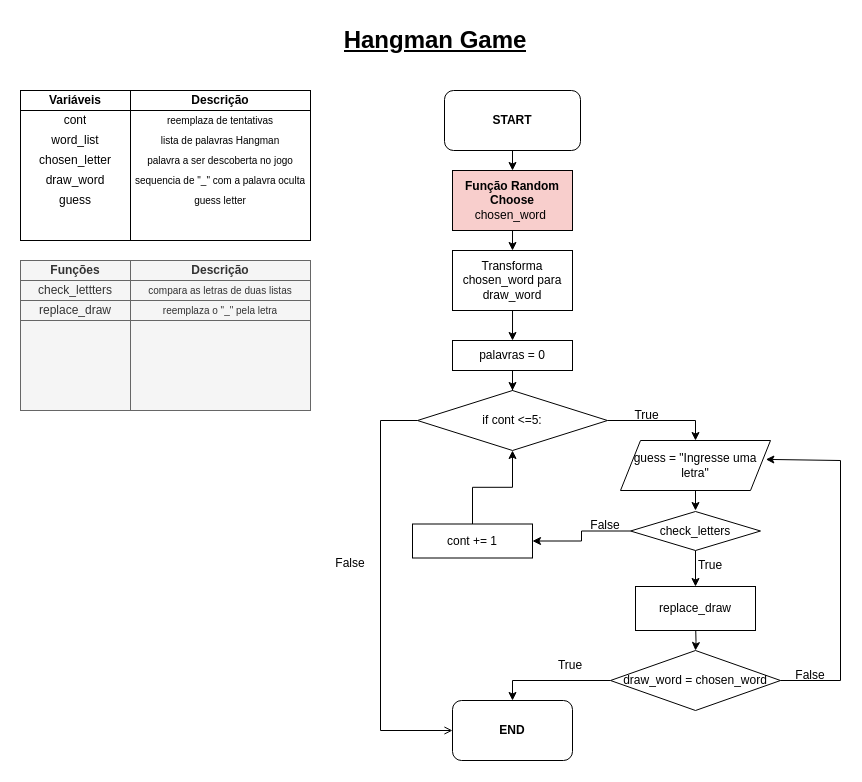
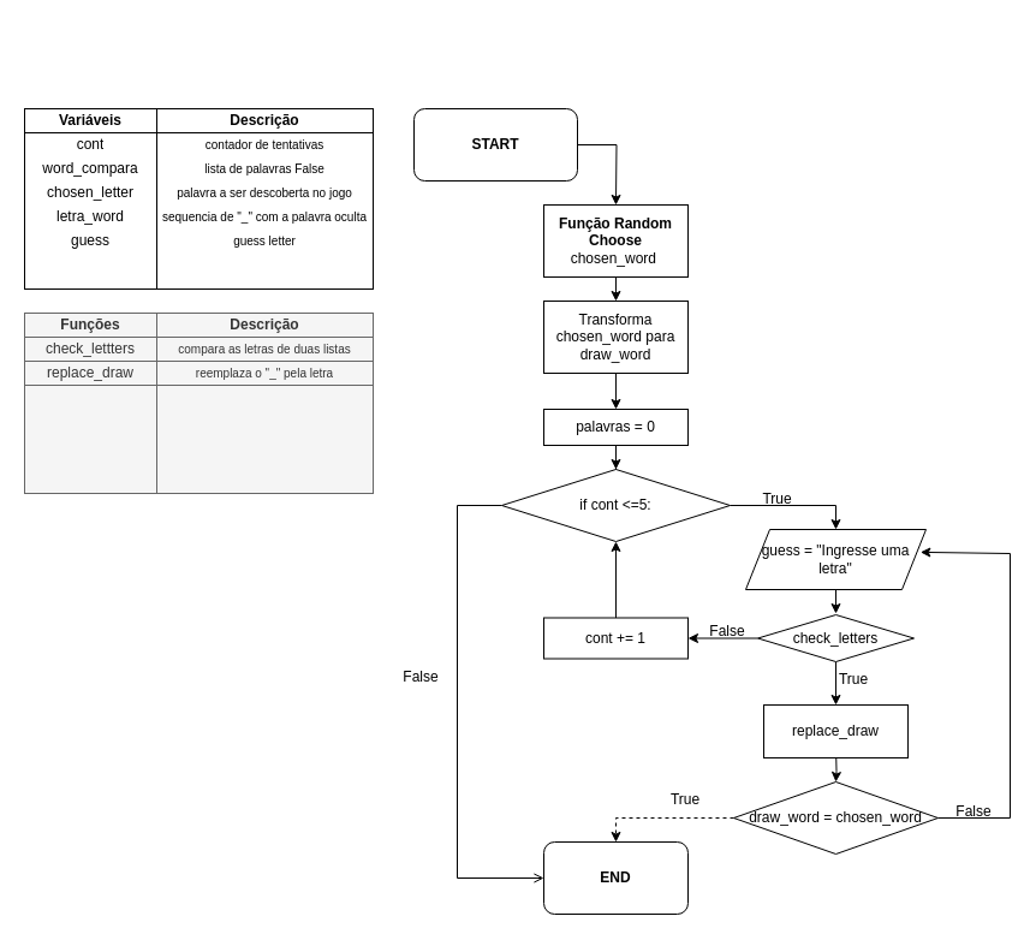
- <mxCell id="4" value="&lt;h1&gt;&lt;u&gt;Hangman Game&lt;/u&gt;&lt;/h1&gt;" style="text;html=1;strokeColor=none;fillColor=none;spacing=5;spacingTop=-20;whiteSpace=wrap;overflow=hidden;rounded=0;align=center;" vertex="1" parent="1"><mxGeometry x="300" y="20" width="270" height="50" as="geometry" /></mxCell>
- <mxCell id="9" value="&lt;font style=&quot;font-size: 10px;&quot;&gt;reemplaza de tentativas&lt;/font&gt;" style="text;align=center;verticalAlign=middle;spacingLeft=4;spacingRight=4;overflow=hidden;points=[[0,0.5],[1,0.5]];portConstraint=eastwest;rotatable=0;whiteSpace=wrap;html=1;" vertex="1" parent="1"><mxGeometry x="130" y="110" width="180" height="20" as="geometry" /></mxCell>
+ <mxCell id="9" value="&lt;font style=&quot;font-size: 10px;&quot;&gt;contador de tentativas&lt;/font&gt;" style="text;align=center;verticalAlign=middle;spacingLeft=4;spacingRight=4;overflow=hidden;points=[[0,0.5],[1,0.5]];portConstraint=eastwest;rotatable=0;whiteSpace=wrap;html=1;" vertex="1" parent="1"><mxGeometry x="130" y="110" width="180" height="20" as="geometry" /></mxCell>
- <mxCell id="3" value="&lt;b&gt;START&lt;/b&gt;" style="rounded=1;whiteSpace=wrap;html=1;" vertex="1" parent="1"><mxGeometry x="444" y="90" width="136" height="60" as="geometry" /></mxCell>
+ <mxCell id="3" value="&lt;b&gt;START&lt;/b&gt;" style="rounded=1;whiteSpace=wrap;html=1;" vertex="1" parent="1"><mxGeometry x="344" y="90" width="136" height="60" as="geometry" /></mxCell>
- <mxCell id="10" value="word_list" style="text;align=center;verticalAlign=middle;spacingLeft=4;spacingRight=4;overflow=hidden;points=[[0,0.5],[1,0.5]];portConstraint=eastwest;rotatable=0;whiteSpace=wrap;html=1;" vertex="1" parent="1"><mxGeometry x="20" y="130" width="110" height="20" as="geometry" /></mxCell>
+ <mxCell id="10" value="word_compara" style="text;align=center;verticalAlign=middle;spacingLeft=4;spacingRight=4;overflow=hidden;points=[[0,0.5],[1,0.5]];portConstraint=eastwest;rotatable=0;whiteSpace=wrap;html=1;" vertex="1" parent="1"><mxGeometry x="20" y="130" width="110" height="20" as="geometry" /></mxCell>
- <mxCell id="11" value="&lt;font style=&quot;font-size: 10px;&quot;&gt;lista de palavras Hangman&lt;/font&gt;" style="text;align=center;verticalAlign=middle;spacingLeft=4;spacingRight=4;overflow=hidden;points=[[0,0.5],[1,0.5]];portConstraint=eastwest;rotatable=0;whiteSpace=wrap;html=1;" vertex="1" parent="1"><mxGeometry x="130" y="130" width="180" height="20" as="geometry" /></mxCell>
+ <mxCell id="11" value="&lt;font style=&quot;font-size: 10px;&quot;&gt;lista de palavras False&lt;/font&gt;" style="text;align=center;verticalAlign=middle;spacingLeft=4;spacingRight=4;overflow=hidden;points=[[0,0.5],[1,0.5]];portConstraint=eastwest;rotatable=0;whiteSpace=wrap;html=1;" vertex="1" parent="1"><mxGeometry x="130" y="130" width="180" height="20" as="geometry" /></mxCell>
- <mxCell id="14" value="draw_word" style="text;align=center;verticalAlign=middle;spacingLeft=4;spacingRight=4;overflow=hidden;points=[[0,0.5],[1,0.5]];portConstraint=eastwest;rotatable=0;whiteSpace=wrap;html=1;" vertex="1" parent="1"><mxGeometry x="20" y="170" width="110" height="20" as="geometry" /></mxCell>
+ <mxCell id="14" value="letra_word" style="text;align=center;verticalAlign=middle;spacingLeft=4;spacingRight=4;overflow=hidden;points=[[0,0.5],[1,0.5]];portConstraint=eastwest;rotatable=0;whiteSpace=wrap;html=1;" vertex="1" parent="1"><mxGeometry x="20" y="170" width="110" height="20" as="geometry" /></mxCell>
- <mxCell id="27" value="&lt;b&gt;Função Random Choose&lt;/b&gt;&lt;br&gt;chosen_word&amp;nbsp;" style="rounded=0;whiteSpace=wrap;html=1;fillColor=#f8cecc;" vertex="1" parent="1"><mxGeometry x="452" y="170" width="120" height="60" as="geometry" /></mxCell>
+ <mxCell id="27" value="&lt;b&gt;Função Random Choose&lt;/b&gt;&lt;br&gt;chosen_word&amp;nbsp;" style="rounded=0;whiteSpace=wrap;html=1;" vertex="1" parent="1"><mxGeometry x="452" y="170" width="120" height="60" as="geometry" /></mxCell>
- <mxCell id="40" value="cont += 1" style="whiteSpace=wrap;html=1;" vertex="1" parent="1"><mxGeometry x="412" y="523.5" width="120" height="34" as="geometry" /></mxCell>
+ <mxCell id="40" value="cont += 1" style="whiteSpace=wrap;html=1;" vertex="1" parent="1"><mxGeometry x="452" y="513.5" width="120" height="34" as="geometry" /></mxCell>
- <mxCell id="37" value="" style="edgeStyle=orthogonalEdgeStyle;rounded=0;orthogonalLoop=1;jettySize=auto;html=1;entryX=0.5;entryY=0;entryDx=0;entryDy=0;" edge="1" parent="1" source="38" target="49"><mxGeometry relative="1" as="geometry"><mxPoint x="572" y="680" as="targetPoint" /></mxGeometry></mxCell>
+ <mxCell id="37" value="" style="edgeStyle=orthogonalEdgeStyle;rounded=0;orthogonalLoop=1;jettySize=auto;html=1;entryX=0.5;entryY=0;entryDx=0;entryDy=0;dashed=1;" edge="1" parent="1" source="38" target="49"><mxGeometry relative="1" as="geometry"><mxPoint x="572" y="680" as="targetPoint" /></mxGeometry></mxCell>
